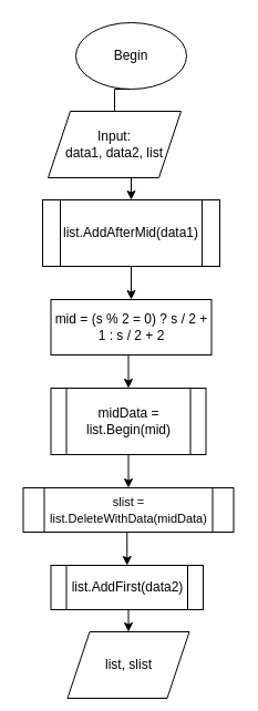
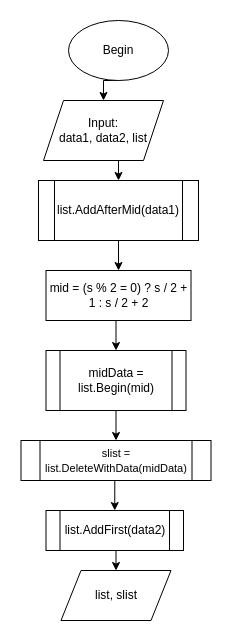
- <mxCell id="2" style="edgeStyle=orthogonalEdgeStyle;rounded=0;orthogonalLoop=1;jettySize=auto;html=1;exitX=0.5;exitY=1;exitDx=0;exitDy=0;entryX=0.5;entryY=0;entryDx=0;entryDy=0;endArrow=none;" edge="1" parent="1" source="3" target="5"><mxGeometry relative="1" as="geometry" /></mxCell>
+ <mxCell id="2" style="edgeStyle=orthogonalEdgeStyle;rounded=0;orthogonalLoop=1;jettySize=auto;html=1;exitX=0.5;exitY=1;exitDx=0;exitDy=0;entryX=0.5;entryY=0;entryDx=0;entryDy=0;" edge="1" parent="1" source="3" target="5"><mxGeometry relative="1" as="geometry" /></mxCell>
- <mxCell id="16" value="list, slist" style="shape=parallelogram;perimeter=parallelogramPerimeter;whiteSpace=wrap;html=1;fixedSize=1;" vertex="1" parent="1"><mxGeometry x="60.5" y="570" width="110" height="60" as="geometry" /></mxCell>
+ <mxCell id="16" value="list, slist" style="shape=parallelogram;perimeter=parallelogramPerimeter;whiteSpace=wrap;html=1;fixedSize=1;" vertex="1" parent="1"><mxGeometry x="60.5" y="570" width="110" height="50" as="geometry" /></mxCell>
